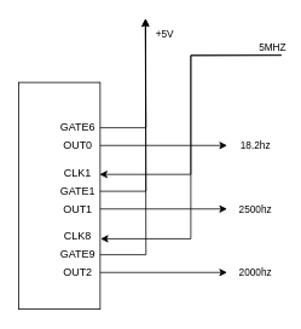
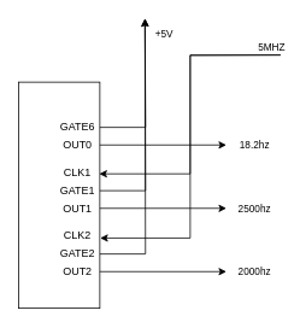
- <mxCell id="11" value="CLK8" style="text;html=1;align=center;verticalAlign=middle;resizable=0;points=[];autosize=1;strokeColor=none;fillColor=none;" vertex="1" parent="1"><mxGeometry x="60" y="250" width="50" height="20" as="geometry" /></mxCell>
+ <mxCell id="11" value="CLK2" style="text;html=1;align=center;verticalAlign=middle;resizable=0;points=[];autosize=1;strokeColor=none;fillColor=none;" vertex="1" parent="1"><mxGeometry x="60" y="250" width="50" height="20" as="geometry" /></mxCell>
- <mxCell id="13" value="GATE9" style="text;html=1;align=center;verticalAlign=middle;resizable=0;points=[];autosize=1;strokeColor=none;fillColor=none;" vertex="1" parent="1"><mxGeometry x="60" y="270" width="50" height="20" as="geometry" /></mxCell>
+ <mxCell id="13" value="GATE2" style="text;html=1;align=center;verticalAlign=middle;resizable=0;points=[];autosize=1;strokeColor=none;fillColor=none;" vertex="1" parent="1"><mxGeometry x="60" y="270" width="50" height="20" as="geometry" /></mxCell>
